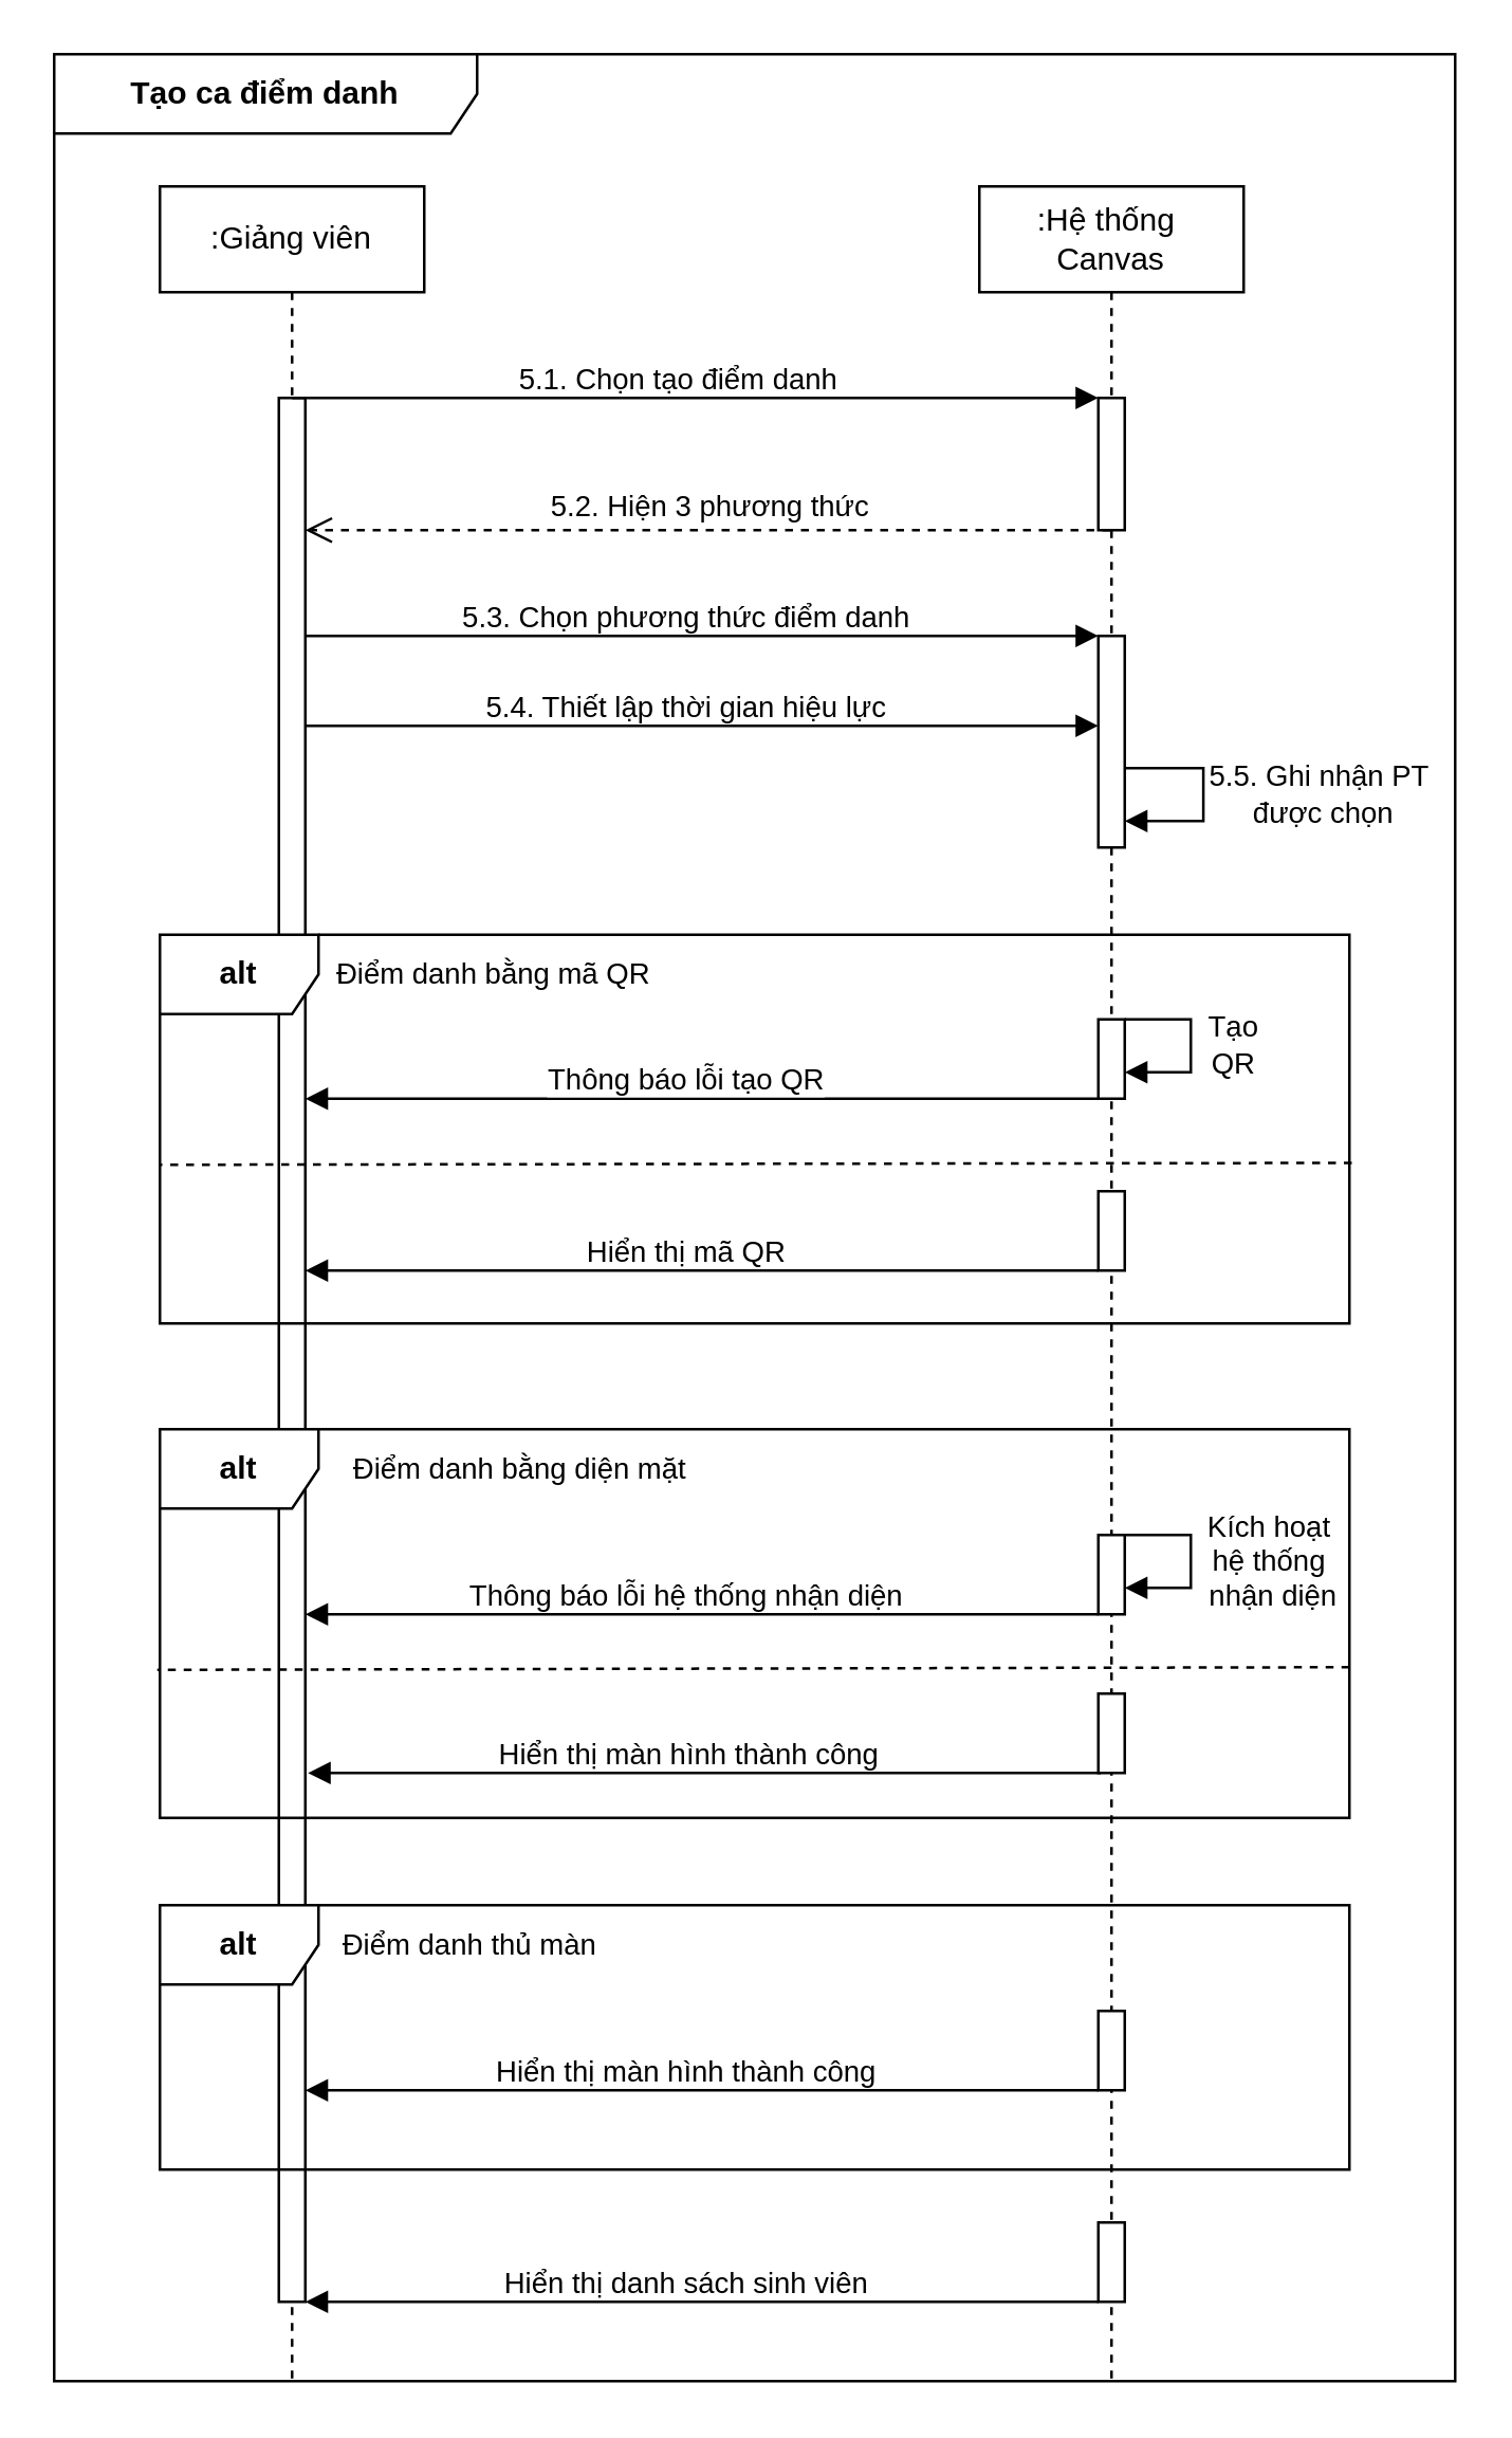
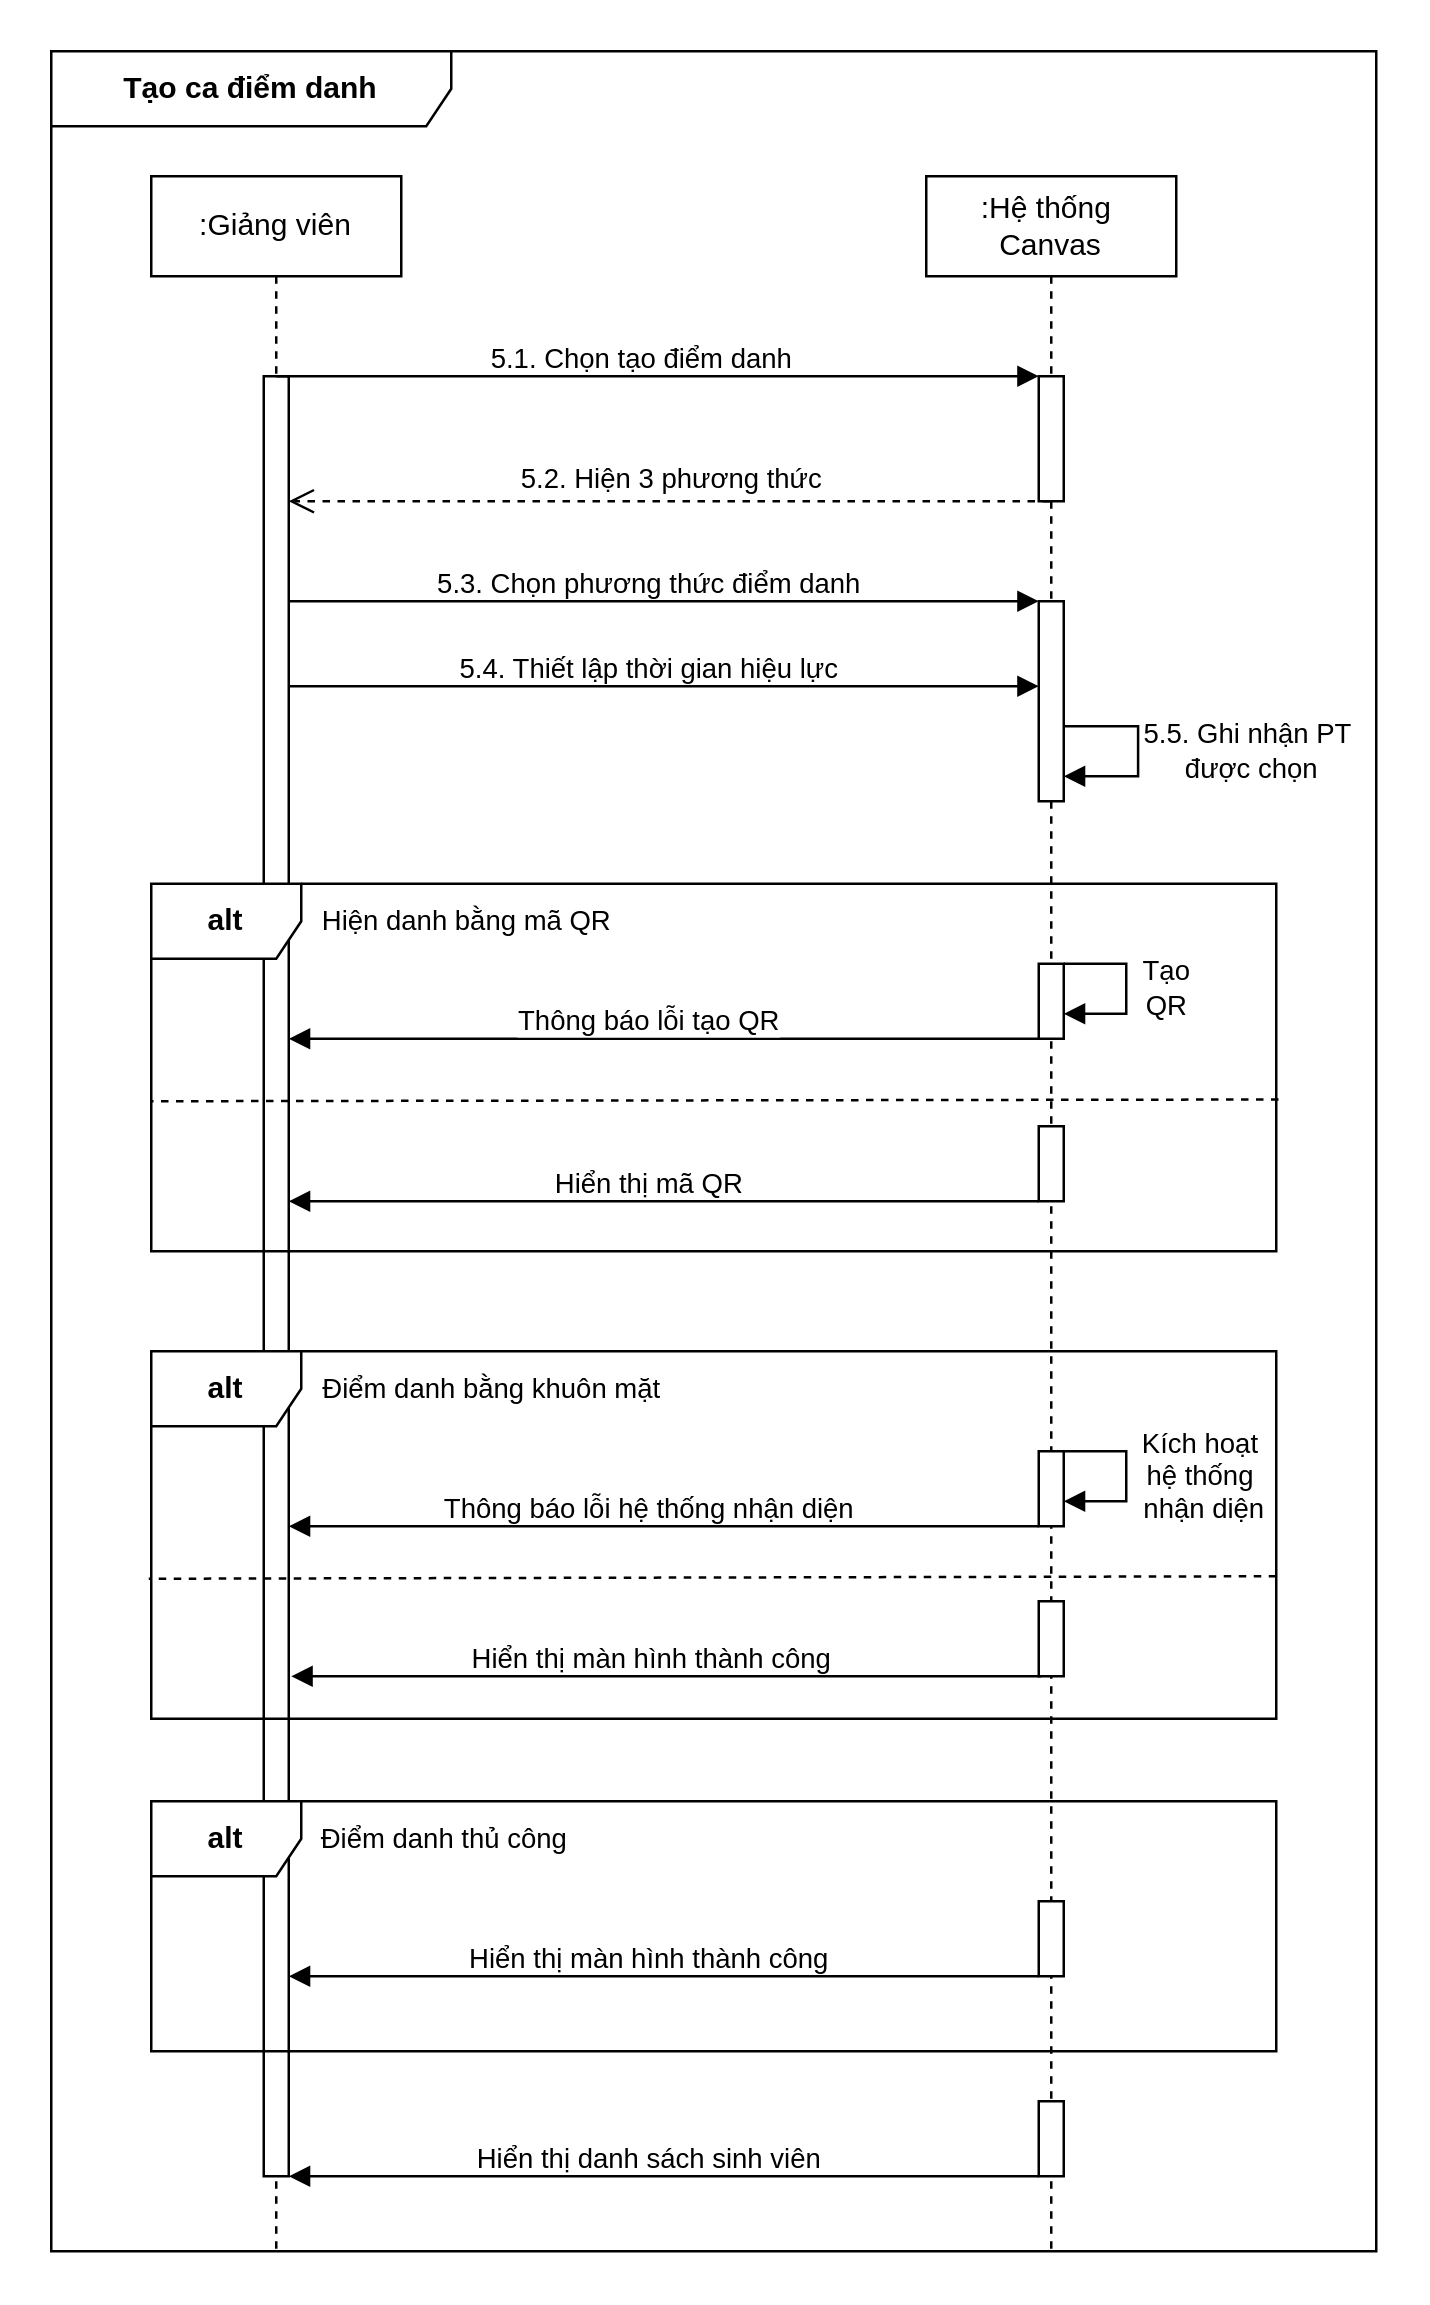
- <mxCell id="29" value="&lt;font style=&quot;font-size: 11px;&quot;&gt;Điểm danh bằng mã QR&lt;/font&gt;" style="text;html=1;align=center;verticalAlign=middle;resizable=0;points=[];autosize=1;strokeColor=none;fillColor=none;" vertex="1" parent="1"><mxGeometry x="116" y="353" width="140" height="30" as="geometry" /></mxCell>
+ <mxCell id="29" value="&lt;font style=&quot;font-size: 11px;&quot;&gt;Hiện danh bằng mã QR&lt;/font&gt;" style="text;html=1;align=center;verticalAlign=middle;resizable=0;points=[];autosize=1;strokeColor=none;fillColor=none;" vertex="1" parent="1"><mxGeometry x="116" y="353" width="140" height="30" as="geometry" /></mxCell>
- <mxCell id="40" value="&lt;font style=&quot;font-size: 11px;&quot;&gt;Điểm danh bằng diện mặt&lt;/font&gt;" style="text;html=1;align=center;verticalAlign=middle;resizable=0;points=[];autosize=1;strokeColor=none;fillColor=none;" vertex="1" parent="1"><mxGeometry x="116" y="540" width="160" height="30" as="geometry" /></mxCell>
+ <mxCell id="40" value="&lt;font style=&quot;font-size: 11px;&quot;&gt;Điểm danh bằng khuôn mặt&lt;/font&gt;" style="text;html=1;align=center;verticalAlign=middle;resizable=0;points=[];autosize=1;strokeColor=none;fillColor=none;" vertex="1" parent="1"><mxGeometry x="116" y="540" width="160" height="30" as="geometry" /></mxCell>
- <mxCell id="45" value="&lt;span style=&quot;font-size: 11px;&quot;&gt;Điểm danh thủ màn&lt;/span&gt;" style="text;html=1;align=center;verticalAlign=middle;resizable=0;points=[];autosize=1;strokeColor=none;fillColor=none;" vertex="1" parent="1"><mxGeometry x="117" y="720" width="120" height="30" as="geometry" /></mxCell>
+ <mxCell id="45" value="&lt;span style=&quot;font-size: 11px;&quot;&gt;Điểm danh thủ công&lt;/span&gt;" style="text;html=1;align=center;verticalAlign=middle;resizable=0;points=[];autosize=1;strokeColor=none;fillColor=none;" vertex="1" parent="1"><mxGeometry x="117" y="720" width="120" height="30" as="geometry" /></mxCell>
